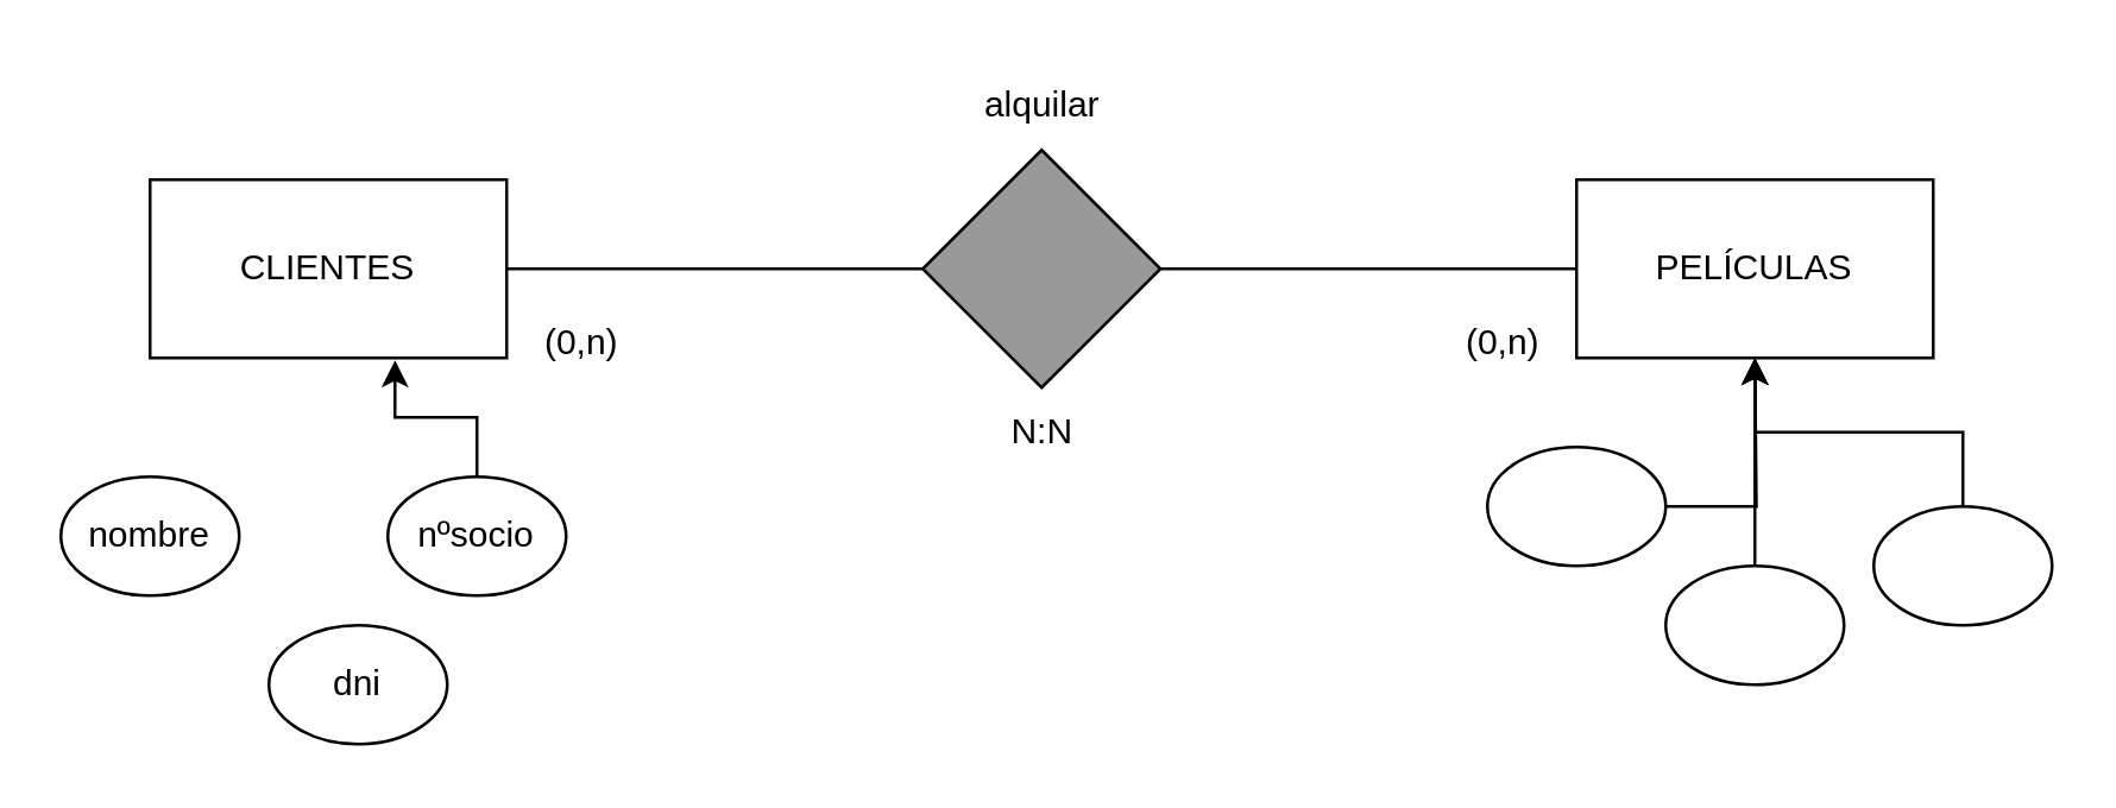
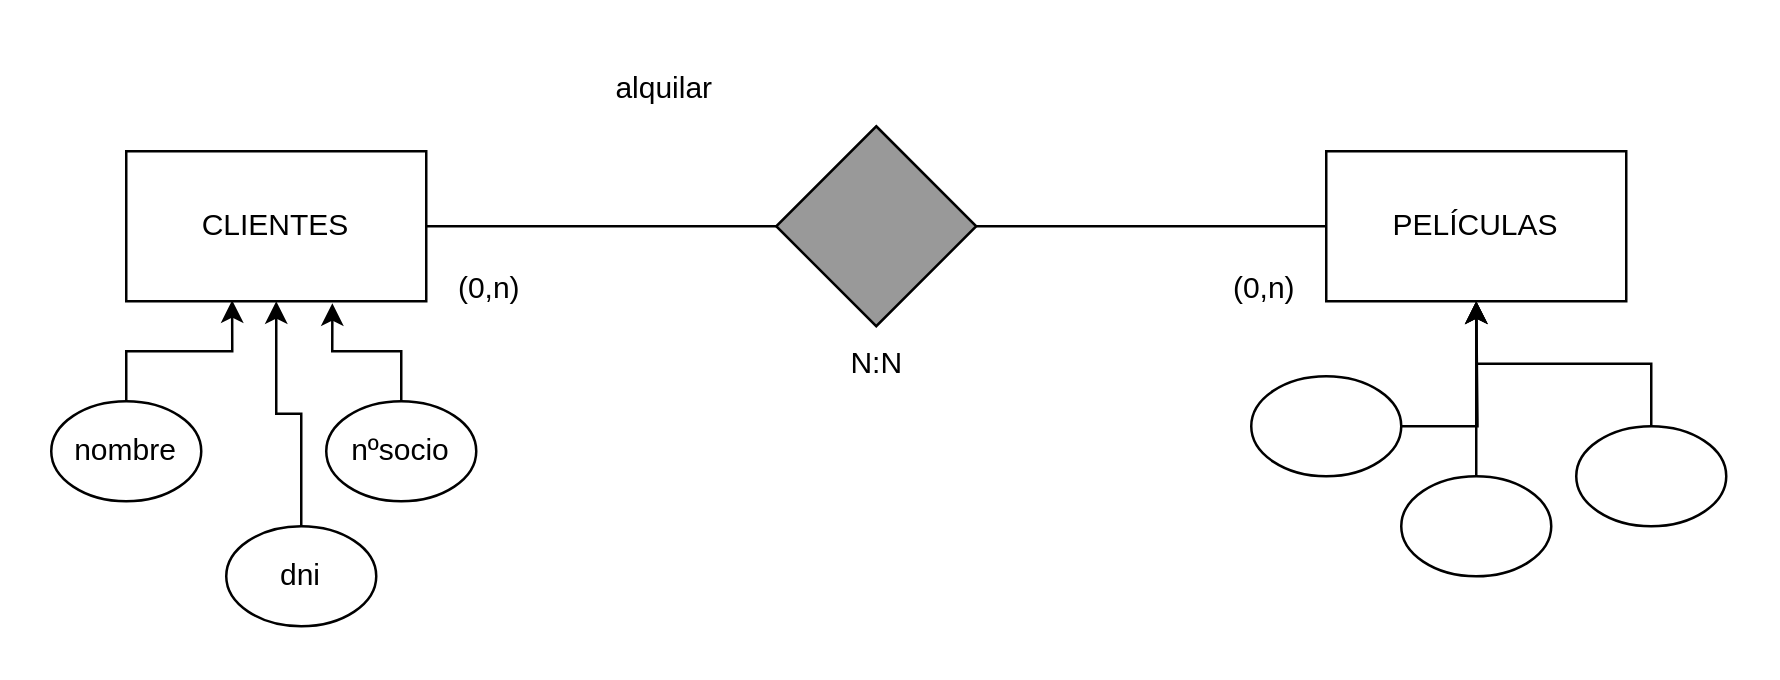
- <mxCell id="7" value="alquilar" style="text;html=1;align=center;verticalAlign=middle;resizable=0;points=[];autosize=1;strokeColor=none;fillColor=none;" vertex="1" parent="1"><mxGeometry x="320" width="60" height="30" as="geometry" y="20" /></mxCell>
+ <mxCell id="7" value="alquilar" style="text;html=1;align=center;verticalAlign=middle;resizable=0;points=[];autosize=1;strokeColor=none;fillColor=none;" vertex="1" parent="1"><mxGeometry x="235" y="20" width="60" height="30" as="geometry" /></mxCell>
+ <mxCell id="22" style="edgeStyle=orthogonalEdgeStyle;rounded=0;orthogonalLoop=1;jettySize=auto;html=1;entryX=0.353;entryY=0.993;entryDx=0;entryDy=0;entryPerimeter=0;" edge="1" parent="1" source="11" target="2"><mxGeometry relative="1" as="geometry" /></mxCell>
+ <mxCell id="12" style="edgeStyle=orthogonalEdgeStyle;rounded=0;orthogonalLoop=1;jettySize=auto;html=1;entryX=0.5;entryY=1;entryDx=0;entryDy=0;" edge="1" parent="1" source="13" target="2"><mxGeometry relative="1" as="geometry" /></mxCell>
